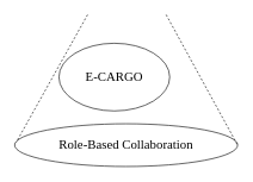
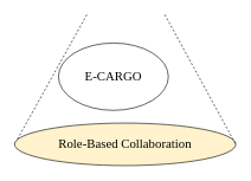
- <mxCell id="4" value="&lt;font style=&quot;font-size: 18px&quot;&gt;Role-Based Collaboration&lt;/font&gt;" style="ellipse;whiteSpace=wrap;html=1;fontFamily=Times New Roman;" vertex="1" parent="1"><mxGeometry x="20" y="173" width="312" height="60" as="geometry" /></mxCell>
+ <mxCell id="4" value="&lt;font style=&quot;font-size: 18px&quot;&gt;Role-Based Collaboration&lt;/font&gt;" style="ellipse;whiteSpace=wrap;html=1;fontFamily=Times New Roman;fillColor=#fff2cc;" vertex="1" parent="1"><mxGeometry x="20" y="173" width="312" height="60" as="geometry" /></mxCell>
